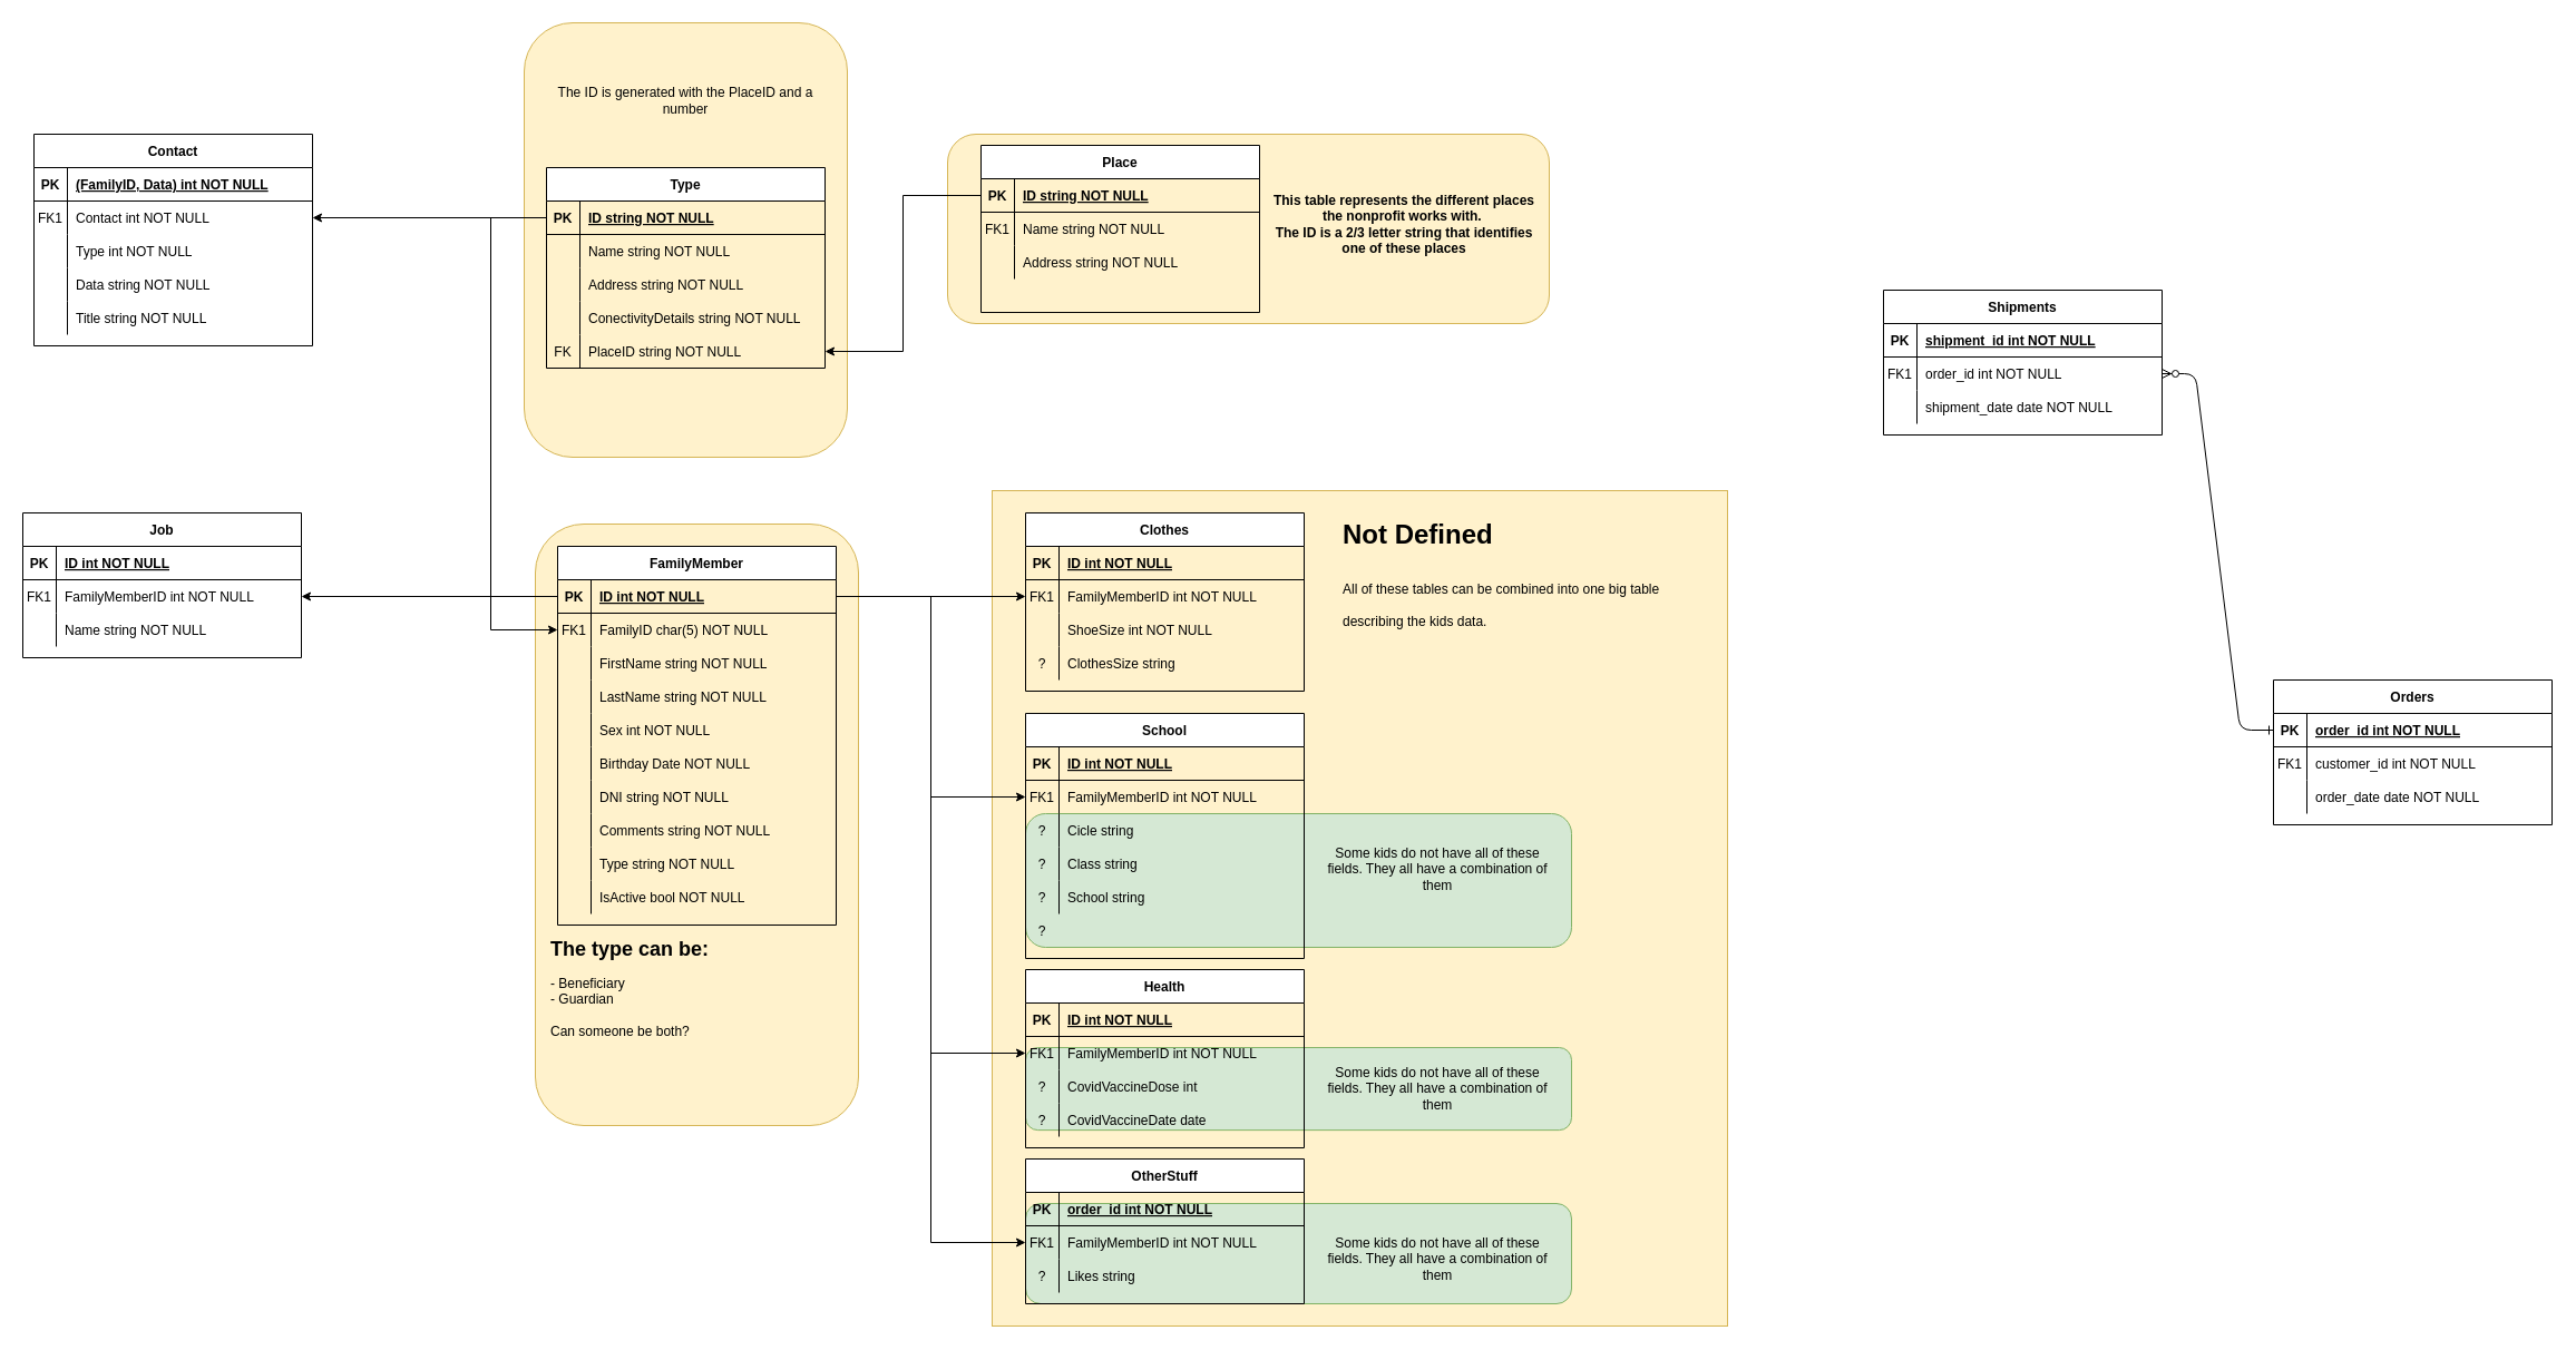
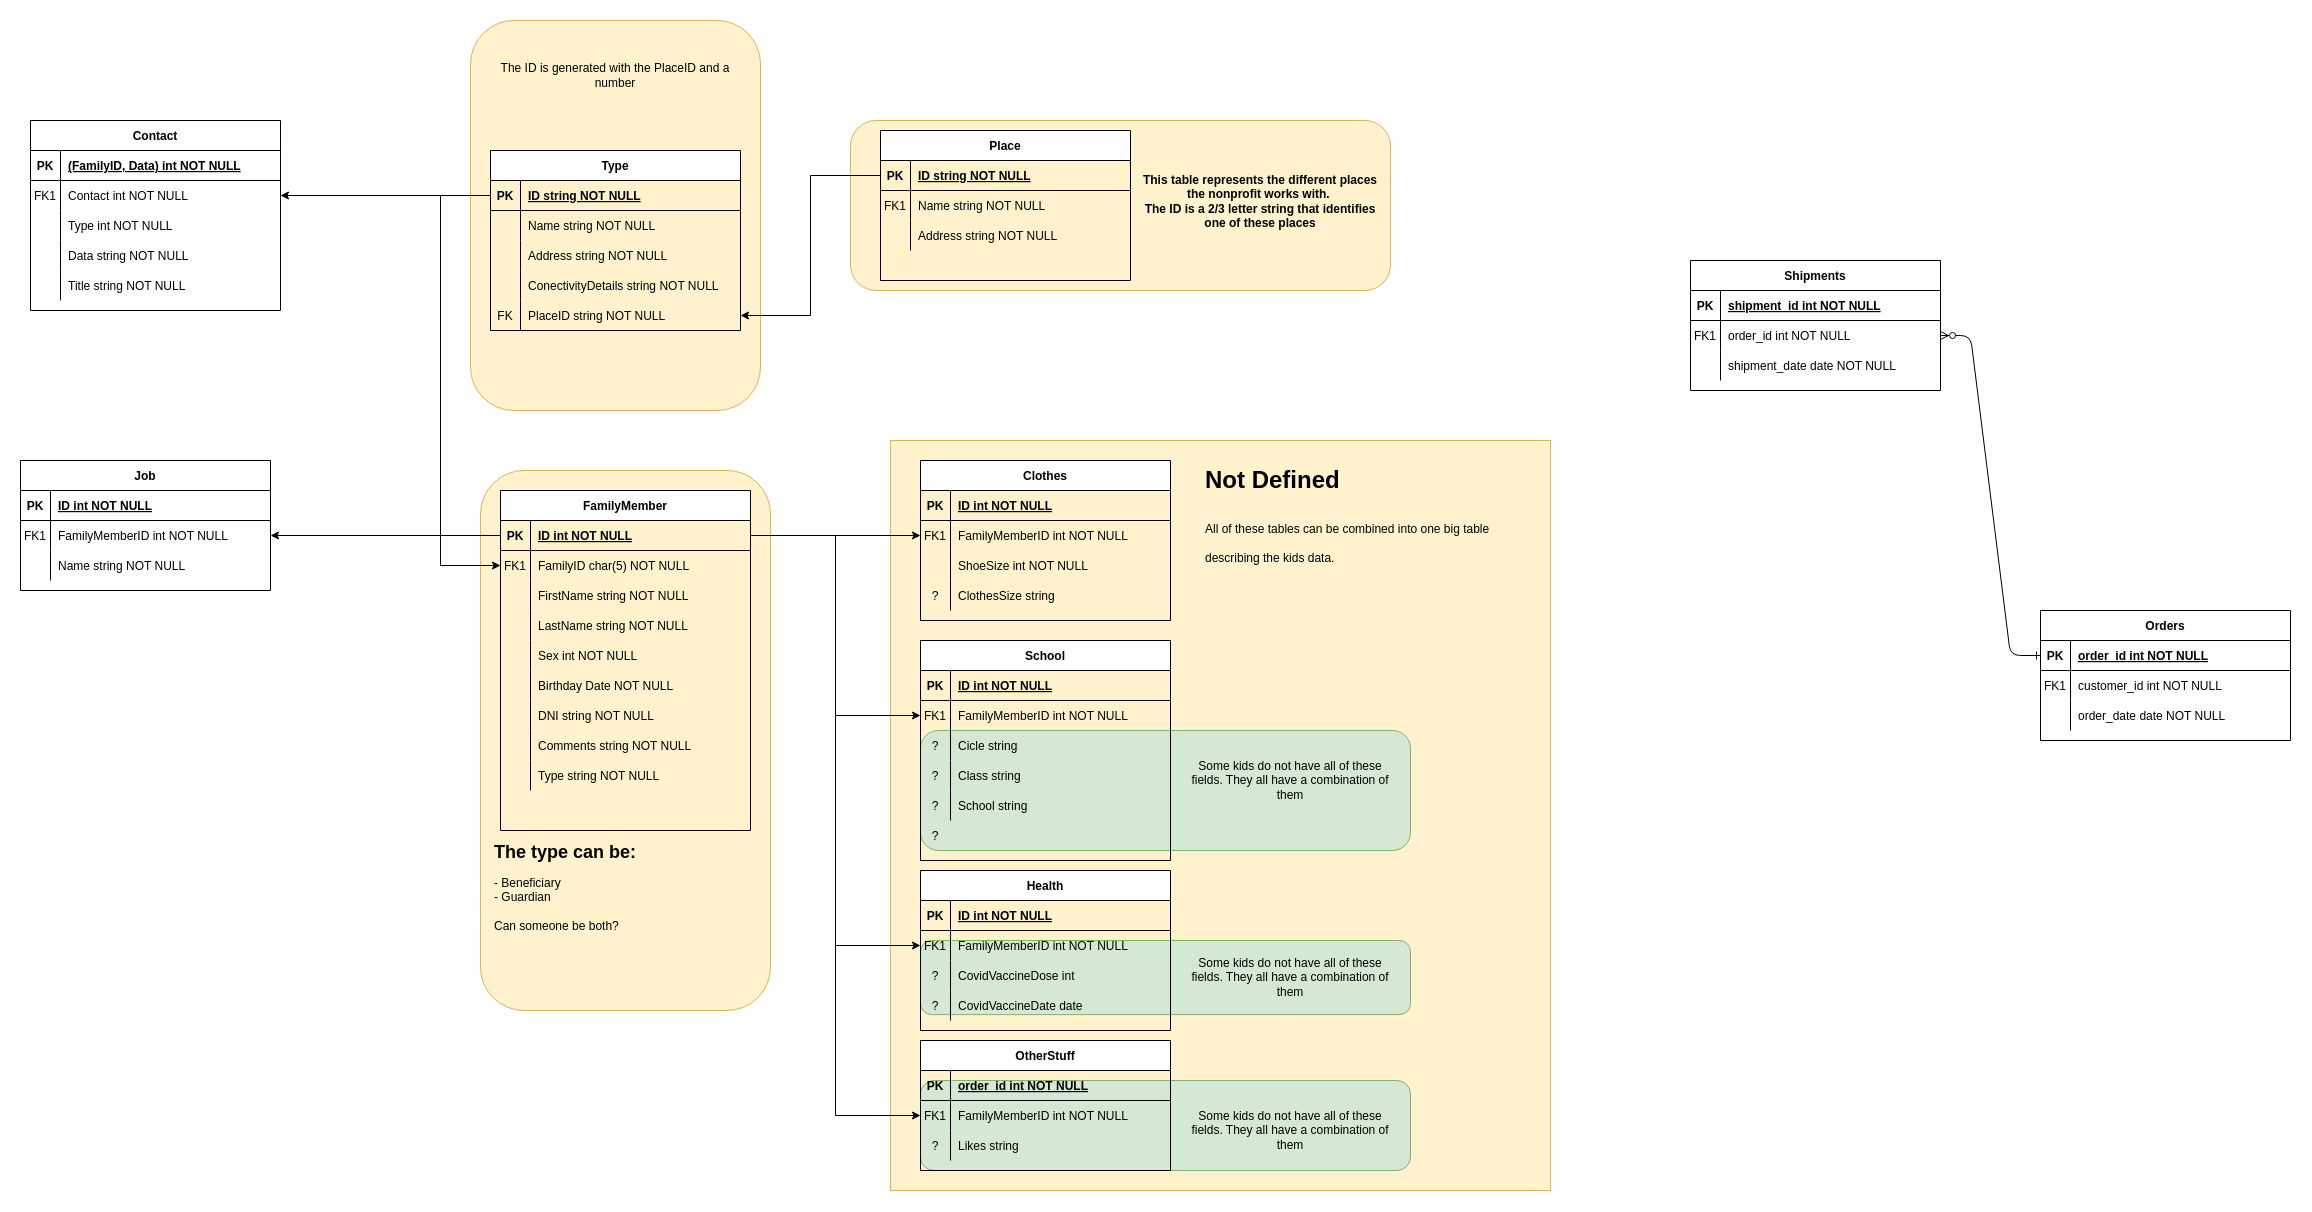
- <mxCell id="7" value="The ID is generated with the PlaceID and a number" style="text;html=1;strokeColor=none;fillColor=none;align=center;verticalAlign=middle;whiteSpace=wrap;rounded=0;" parent="5" vertex="1"><mxGeometry x="20" y="20" width="250" height="100" as="geometry" /></mxCell>
+ <mxCell id="7" value="The ID is generated with the PlaceID and a number" style="text;html=1;strokeColor=none;fillColor=none;align=center;verticalAlign=middle;whiteSpace=wrap;rounded=0;" parent="5" vertex="1"><mxGeometry x="20" y="5" width="250" height="100" as="geometry" /></mxCell>
- <mxCell id="99" value="IsActive bool NOT NULL" style="shape=partialRectangle;overflow=hidden;connectable=0;fillColor=none;top=0;left=0;bottom=0;right=0;align=left;spacingLeft=6;" vertex="1" parent="97"><mxGeometry x="30" width="220" height="30" as="geometry"><mxRectangle width="220" height="30" as="alternateBounds" /></mxGeometry></mxCell>
